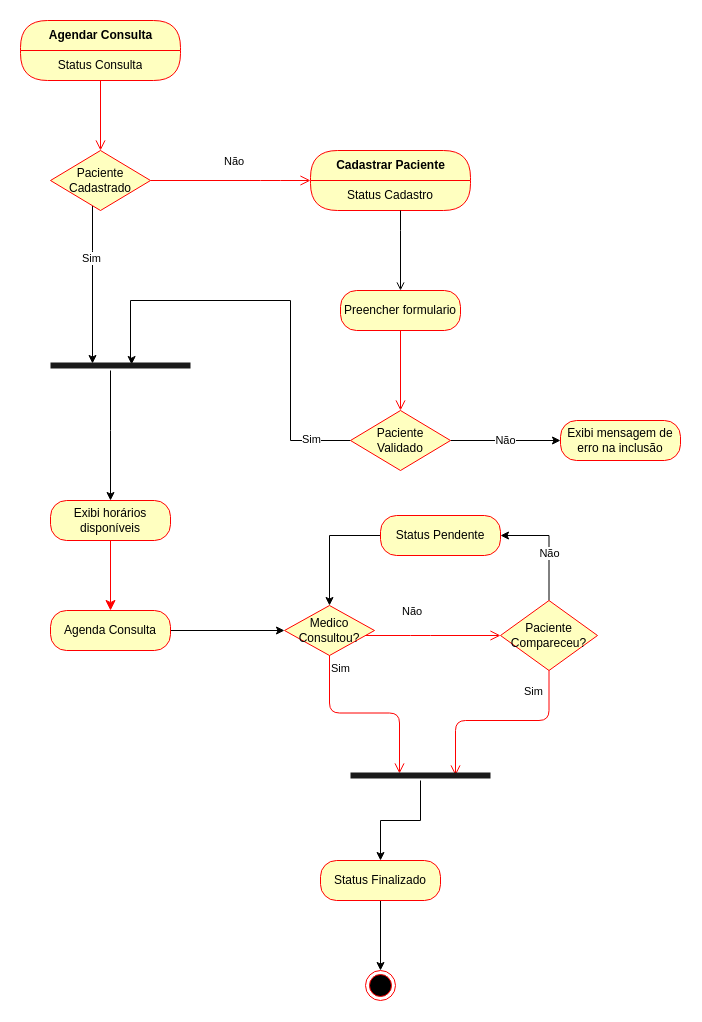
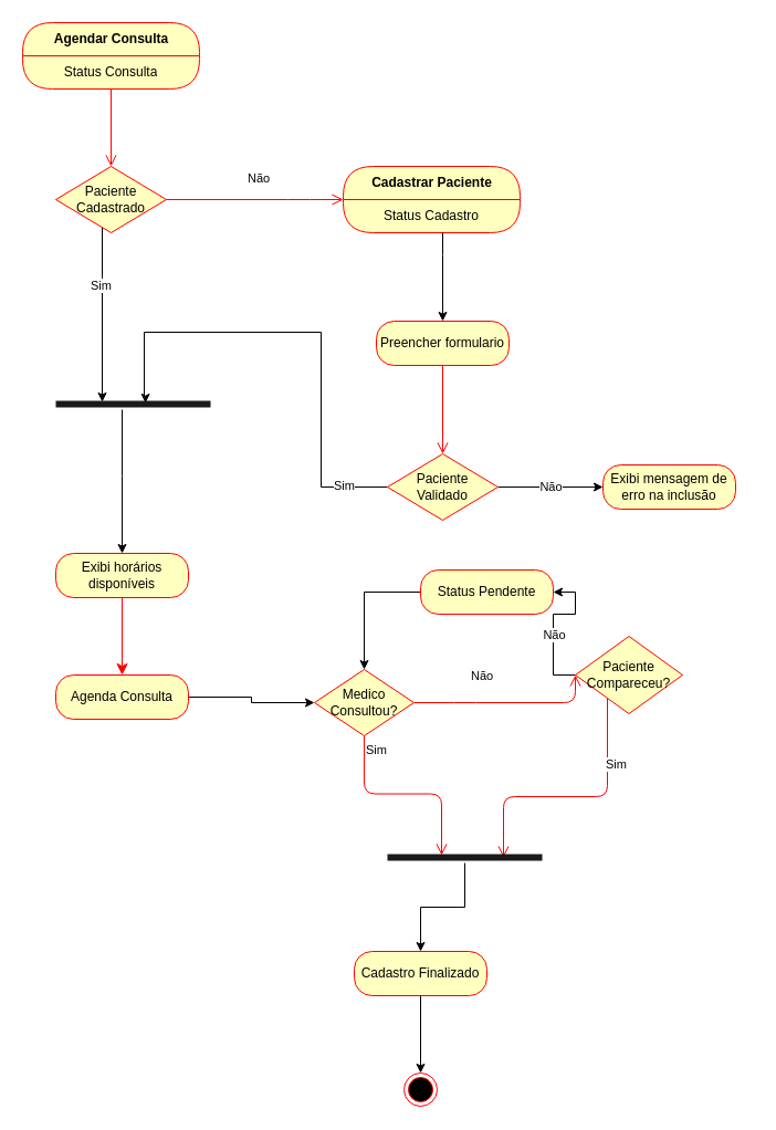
- <mxCell id="13" style="edgeStyle=orthogonalEdgeStyle;rounded=0;orthogonalLoop=1;jettySize=auto;html=1;entryX=0.5;entryY=0;entryDx=0;entryDy=0;endArrow=open;" edge="1" parent="1" source="10" target="11"><mxGeometry relative="1" as="geometry"><Array as="points"><mxPoint x="400" y="230" /><mxPoint x="400" y="230" /></Array></mxGeometry></mxCell>
+ <mxCell id="13" style="edgeStyle=orthogonalEdgeStyle;rounded=0;orthogonalLoop=1;jettySize=auto;html=1;entryX=0.5;entryY=0;entryDx=0;entryDy=0;" edge="1" parent="1" source="10" target="11"><mxGeometry relative="1" as="geometry"><Array as="points"><mxPoint x="400" y="230" /><mxPoint x="400" y="230" /></Array></mxGeometry></mxCell>
- <mxCell id="18" value="Exibi mensagem de erro na inclusão" style="rounded=1;whiteSpace=wrap;html=1;arcSize=40;fontColor=#000000;fillColor=#ffffc0;strokeColor=#ff0000;" vertex="1" parent="1"><mxGeometry x="560" y="420" width="120" height="40" as="geometry" /></mxCell>
+ <mxCell id="18" value="Exibi mensagem de erro na inclusão" style="rounded=1;whiteSpace=wrap;html=1;arcSize=40;fontColor=#000000;fillColor=#ffffc0;strokeColor=#ff0000;" vertex="1" parent="1"><mxGeometry x="545" y="420" width="120" height="40" as="geometry" /></mxCell>
- <mxCell id="25" value="Medico Consultou?" style="rhombus;whiteSpace=wrap;html=1;fillColor=#ffffc0;strokeColor=#ff0000;" vertex="1" parent="1"><mxGeometry x="284" y="605" width="90" height="50" as="geometry" /></mxCell>
+ <mxCell id="25" value="Medico Consultou?" style="rhombus;whiteSpace=wrap;html=1;fillColor=#ffffc0;strokeColor=#ff0000;" vertex="1" parent="1"><mxGeometry x="284" y="605" width="90" height="60" as="geometry" /></mxCell>
- <mxCell id="33" value="Paciente Compareceu?" style="rhombus;whiteSpace=wrap;html=1;fillColor=#ffffc0;strokeColor=#ff0000;" vertex="1" parent="1"><mxGeometry x="500" y="600" width="97" height="70" as="geometry" /></mxCell>
+ <mxCell id="33" value="Paciente Compareceu?" style="rhombus;whiteSpace=wrap;html=1;fillColor=#ffffc0;strokeColor=#ff0000;" vertex="1" parent="1"><mxGeometry x="520" y="575" width="97" height="70" as="geometry" /></mxCell>
- <mxCell id="29" value="Status Finalizado" style="rounded=1;whiteSpace=wrap;html=1;arcSize=40;fontColor=#000000;fillColor=#ffffc0;strokeColor=#ff0000;" vertex="1" parent="1"><mxGeometry x="320" y="860" width="120" height="40" as="geometry" /></mxCell>
+ <mxCell id="29" value="Cadastro Finalizado" style="rounded=1;whiteSpace=wrap;html=1;arcSize=40;fontColor=#000000;fillColor=#ffffc0;strokeColor=#ff0000;" vertex="1" parent="1"><mxGeometry x="320" y="860" width="120" height="40" as="geometry" /></mxCell>
